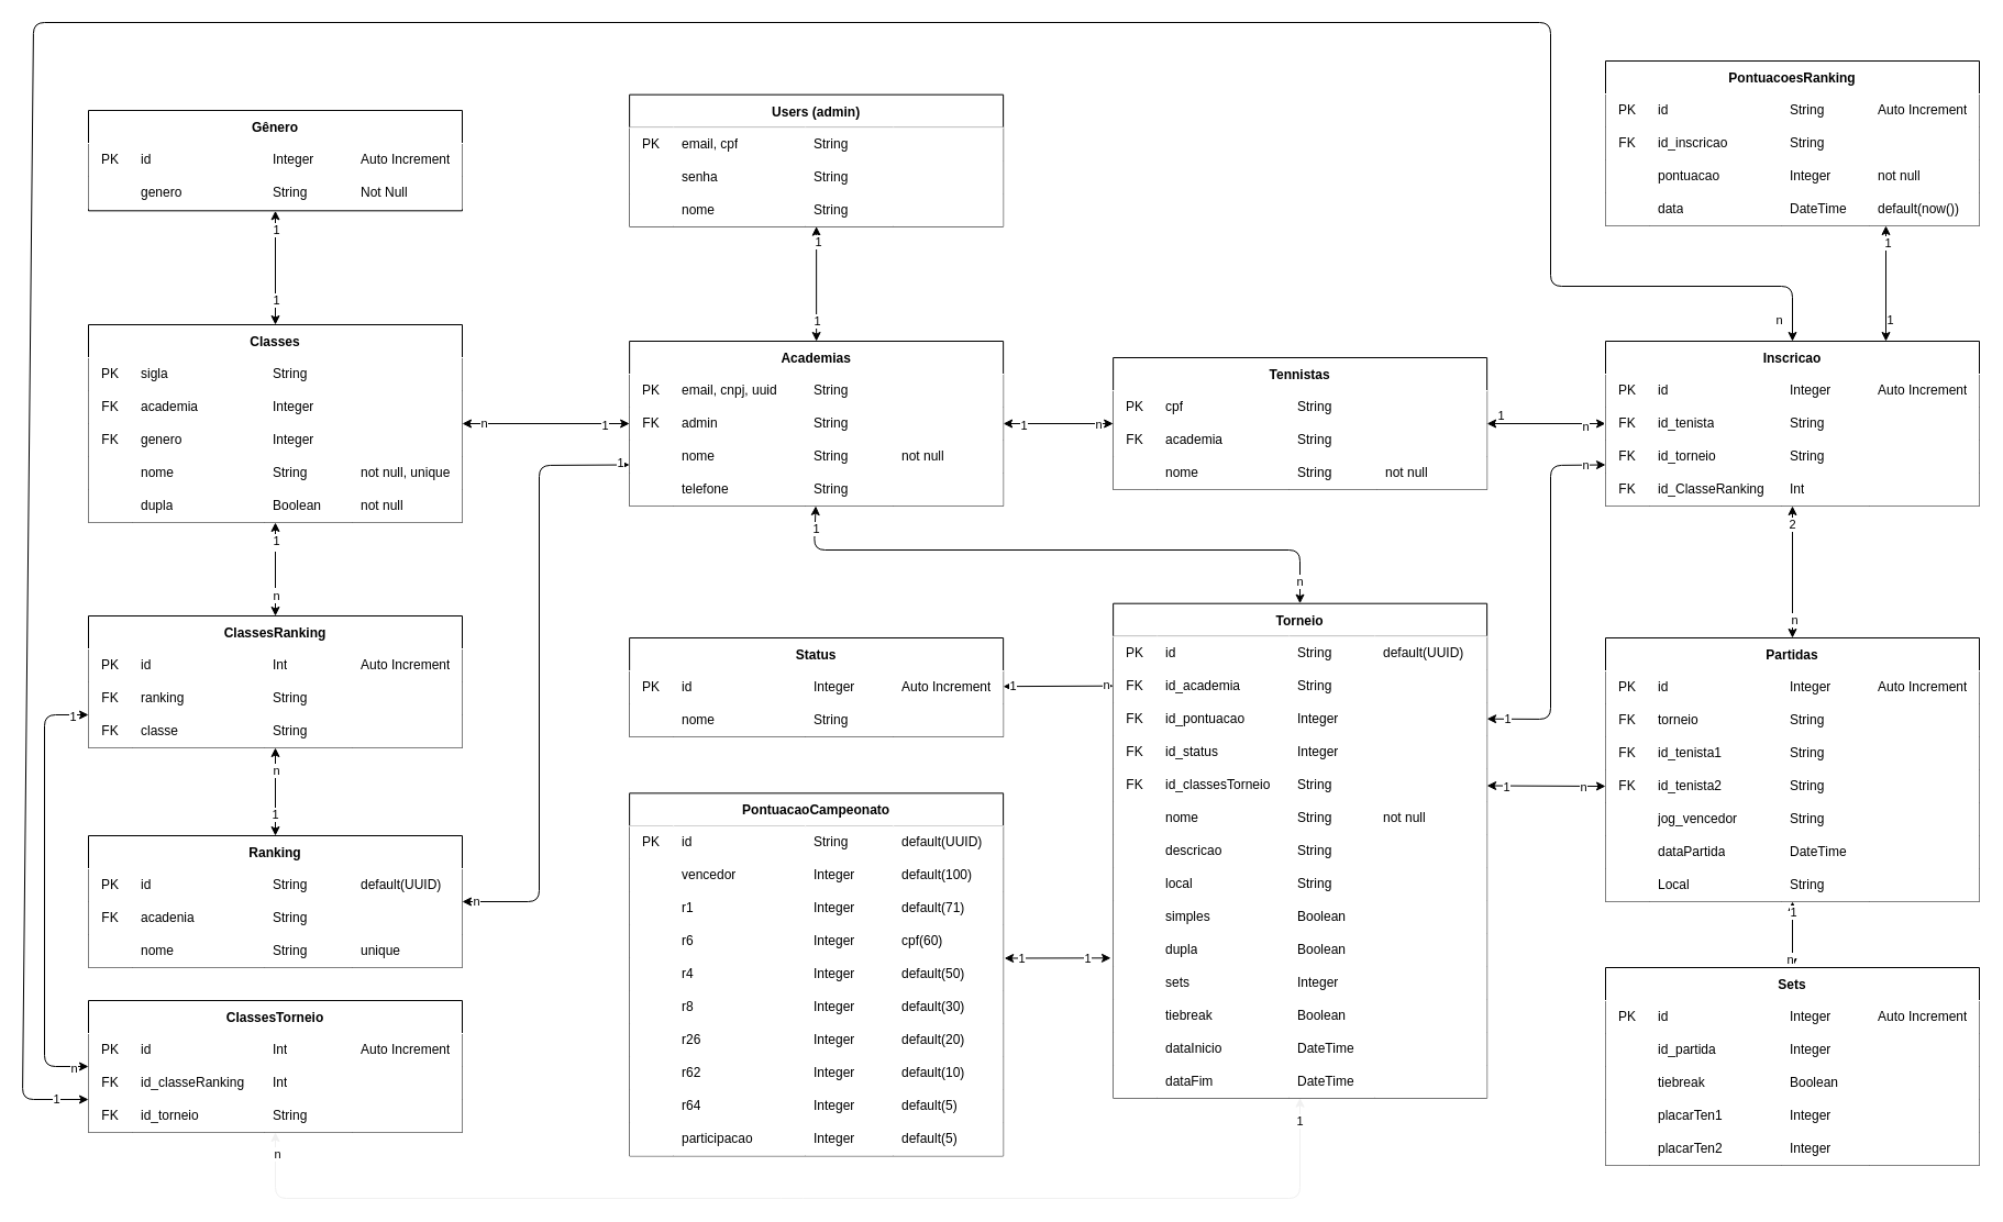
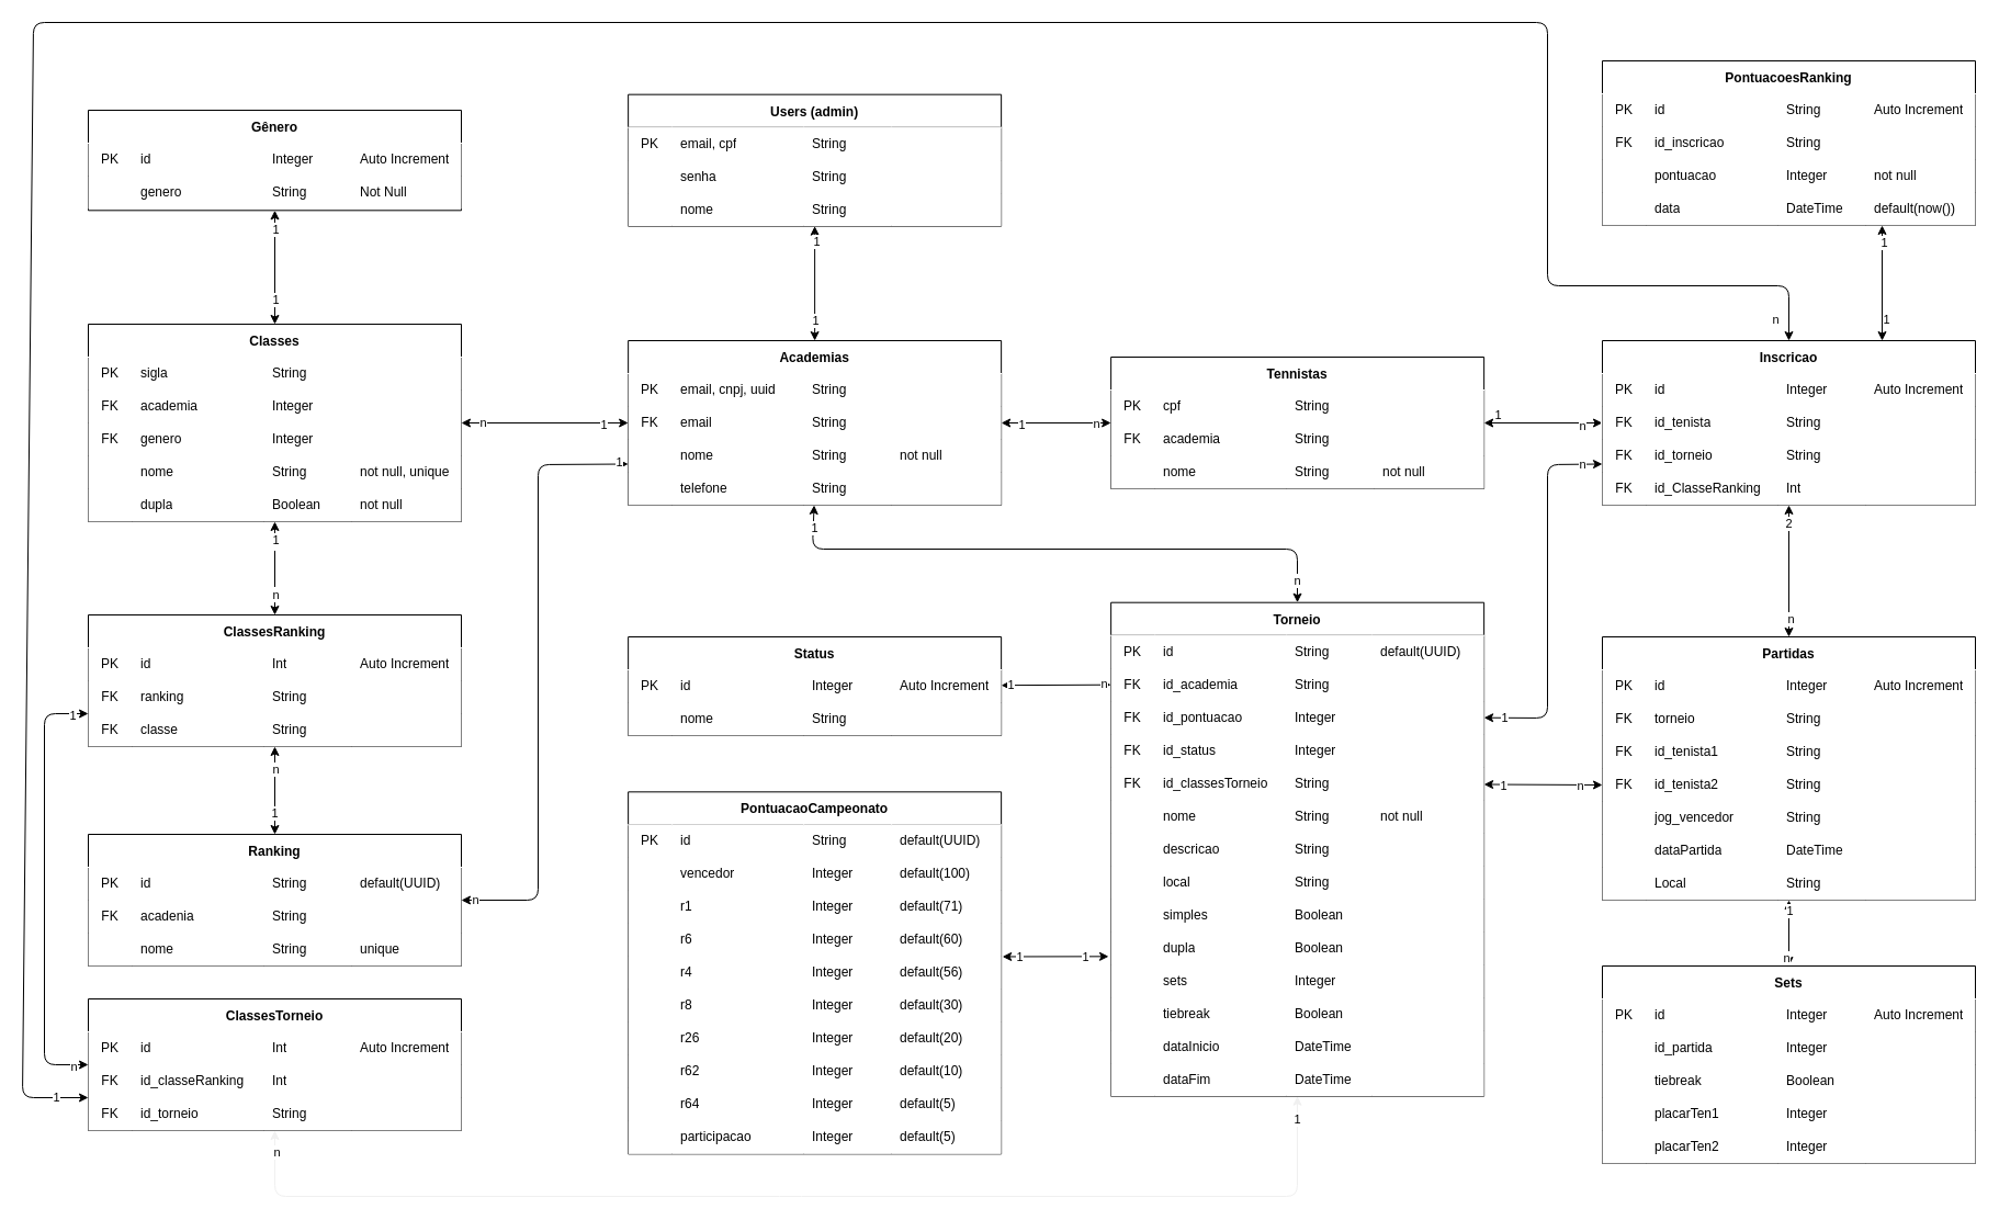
- <mxCell id="45" value="admin" style="shape=partialRectangle;html=1;whiteSpace=wrap;connectable=0;fillColor=default;top=0;left=0;bottom=0;right=0;align=left;spacingLeft=6;overflow=hidden;strokeColor=#FFFFFF;" parent="43" vertex="1"><mxGeometry x="40" width="120" height="30" as="geometry"><mxRectangle width="120" height="30" as="alternateBounds" /></mxGeometry></mxCell>
+ <mxCell id="45" value="email" style="shape=partialRectangle;html=1;whiteSpace=wrap;connectable=0;fillColor=default;top=0;left=0;bottom=0;right=0;align=left;spacingLeft=6;overflow=hidden;strokeColor=#FFFFFF;" parent="43" vertex="1"><mxGeometry x="40" width="120" height="30" as="geometry"><mxRectangle width="120" height="30" as="alternateBounds" /></mxGeometry></mxCell>
- <mxCell id="333" value="cpf(60)" style="shape=partialRectangle;html=1;whiteSpace=wrap;connectable=0;fillColor=default;top=0;left=0;bottom=0;right=0;align=left;spacingLeft=6;overflow=hidden;strokeColor=#FFFFFF;" parent="329" vertex="1"><mxGeometry x="240" width="100" height="30" as="geometry"><mxRectangle width="100" height="30" as="alternateBounds" /></mxGeometry></mxCell>
+ <mxCell id="333" value="default(60)" style="shape=partialRectangle;html=1;whiteSpace=wrap;connectable=0;fillColor=default;top=0;left=0;bottom=0;right=0;align=left;spacingLeft=6;overflow=hidden;strokeColor=#FFFFFF;" parent="329" vertex="1"><mxGeometry x="240" width="100" height="30" as="geometry"><mxRectangle width="100" height="30" as="alternateBounds" /></mxGeometry></mxCell>
- <mxCell id="338" value="default(50)" style="shape=partialRectangle;html=1;whiteSpace=wrap;connectable=0;fillColor=default;top=0;left=0;bottom=0;right=0;align=left;spacingLeft=6;overflow=hidden;strokeColor=#FFFFFF;" parent="334" vertex="1"><mxGeometry x="240" width="100" height="30" as="geometry"><mxRectangle width="100" height="30" as="alternateBounds" /></mxGeometry></mxCell>
+ <mxCell id="338" value="default(56)" style="shape=partialRectangle;html=1;whiteSpace=wrap;connectable=0;fillColor=default;top=0;left=0;bottom=0;right=0;align=left;spacingLeft=6;overflow=hidden;strokeColor=#FFFFFF;" parent="334" vertex="1"><mxGeometry x="240" width="100" height="30" as="geometry"><mxRectangle width="100" height="30" as="alternateBounds" /></mxGeometry></mxCell>
